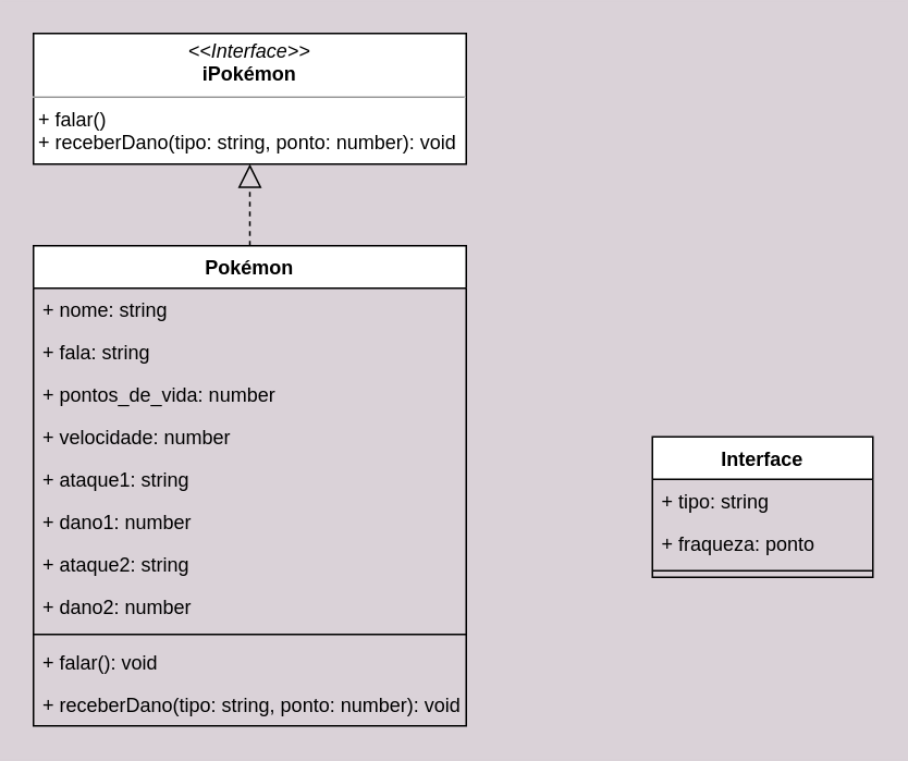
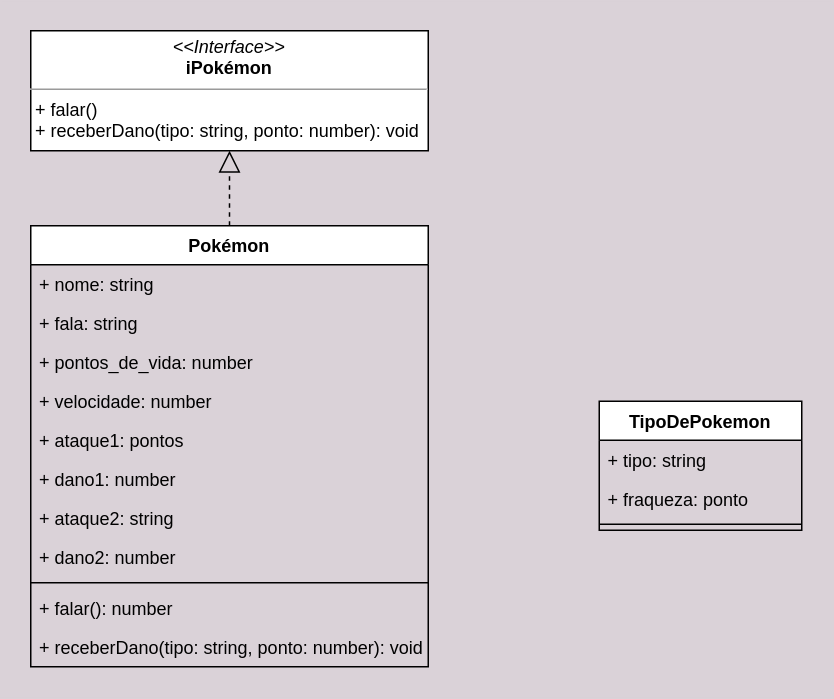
- <mxCell id="2" value="Interface" style="swimlane;fontStyle=1;align=center;verticalAlign=top;childLayout=stackLayout;horizontal=1;startSize=26;horizontalStack=0;resizeParent=1;resizeParentMax=0;resizeLast=0;collapsible=1;marginBottom=0;" parent="1" vertex="1"><mxGeometry x="399" y="267" width="135" height="86" as="geometry" /></mxCell>
+ <mxCell id="2" value="TipoDePokemon" style="swimlane;fontStyle=1;align=center;verticalAlign=top;childLayout=stackLayout;horizontal=1;startSize=26;horizontalStack=0;resizeParent=1;resizeParentMax=0;resizeLast=0;collapsible=1;marginBottom=0;" parent="1" vertex="1"><mxGeometry x="399" y="267" width="135" height="86" as="geometry" /></mxCell>
- <mxCell id="11" value="+ ataque1: string" style="text;strokeColor=none;fillColor=none;align=left;verticalAlign=top;spacingLeft=4;spacingRight=4;overflow=hidden;rotatable=0;points=[[0,0.5],[1,0.5]];portConstraint=eastwest;" parent="6" vertex="1"><mxGeometry y="130" width="265" height="26" as="geometry" /></mxCell>
+ <mxCell id="11" value="+ ataque1: pontos" style="text;strokeColor=none;fillColor=none;align=left;verticalAlign=top;spacingLeft=4;spacingRight=4;overflow=hidden;rotatable=0;points=[[0,0.5],[1,0.5]];portConstraint=eastwest;" parent="6" vertex="1"><mxGeometry y="130" width="265" height="26" as="geometry" /></mxCell>
- <mxCell id="16" value="+ falar(): void" style="text;strokeColor=none;fillColor=none;align=left;verticalAlign=top;spacingLeft=4;spacingRight=4;overflow=hidden;rotatable=0;points=[[0,0.5],[1,0.5]];portConstraint=eastwest;" parent="6" vertex="1"><mxGeometry y="242" width="265" height="26" as="geometry" /></mxCell>
+ <mxCell id="16" value="+ falar(): number" style="text;strokeColor=none;fillColor=none;align=left;verticalAlign=top;spacingLeft=4;spacingRight=4;overflow=hidden;rotatable=0;points=[[0,0.5],[1,0.5]];portConstraint=eastwest;" parent="6" vertex="1"><mxGeometry y="242" width="265" height="26" as="geometry" /></mxCell>
